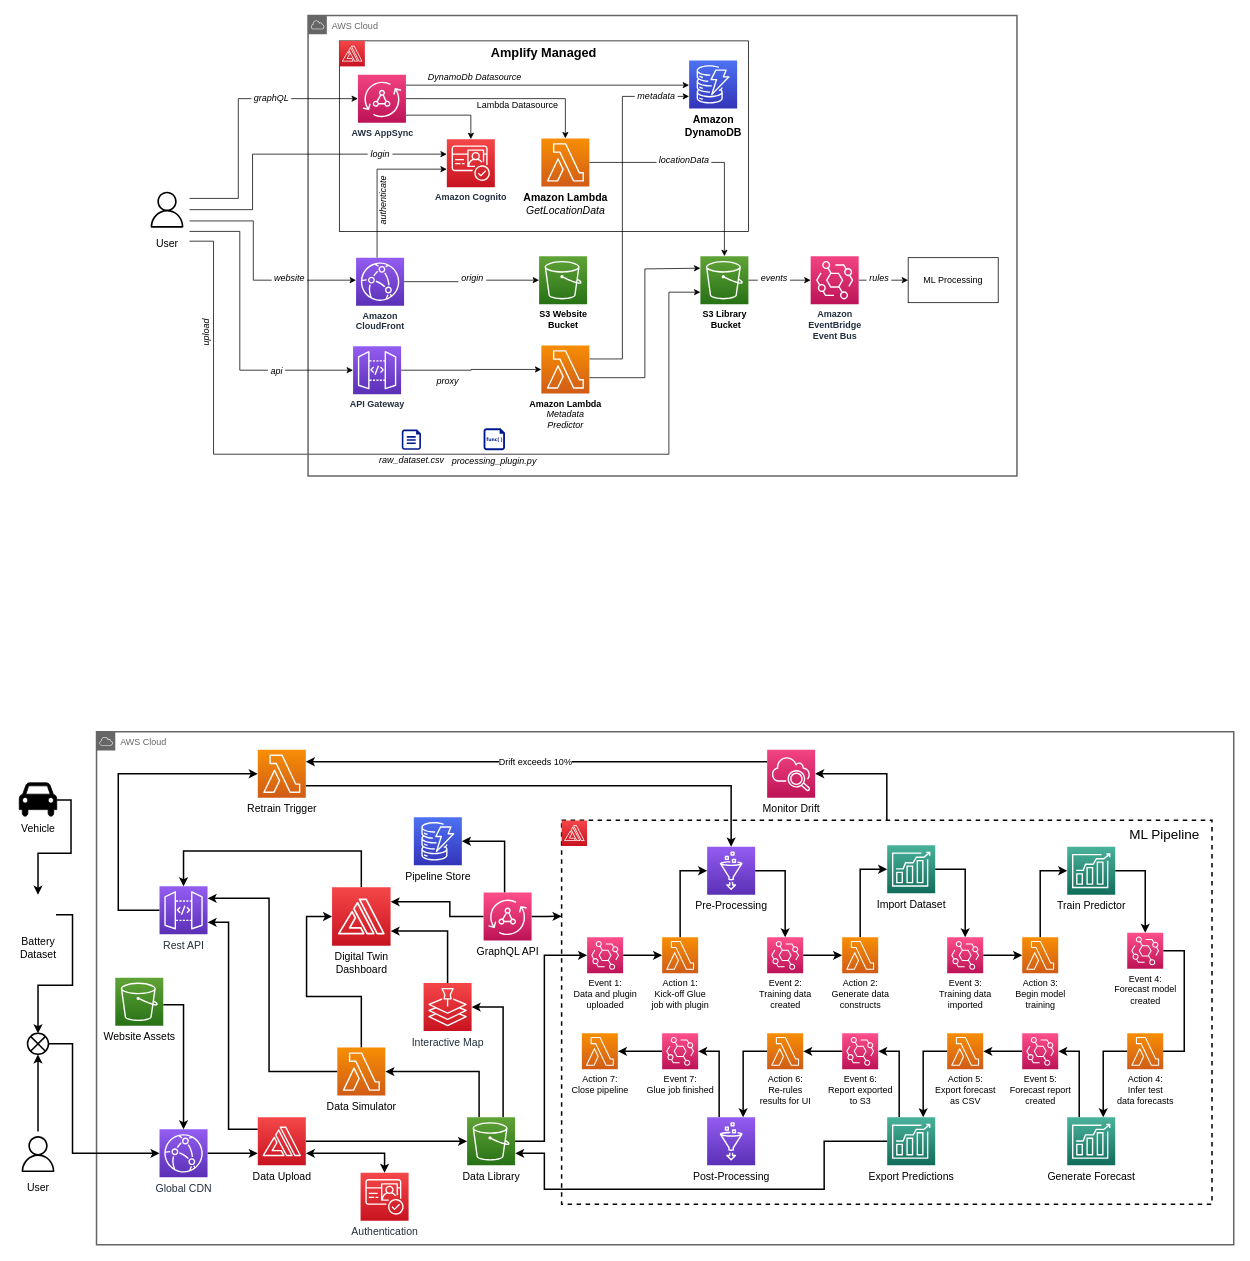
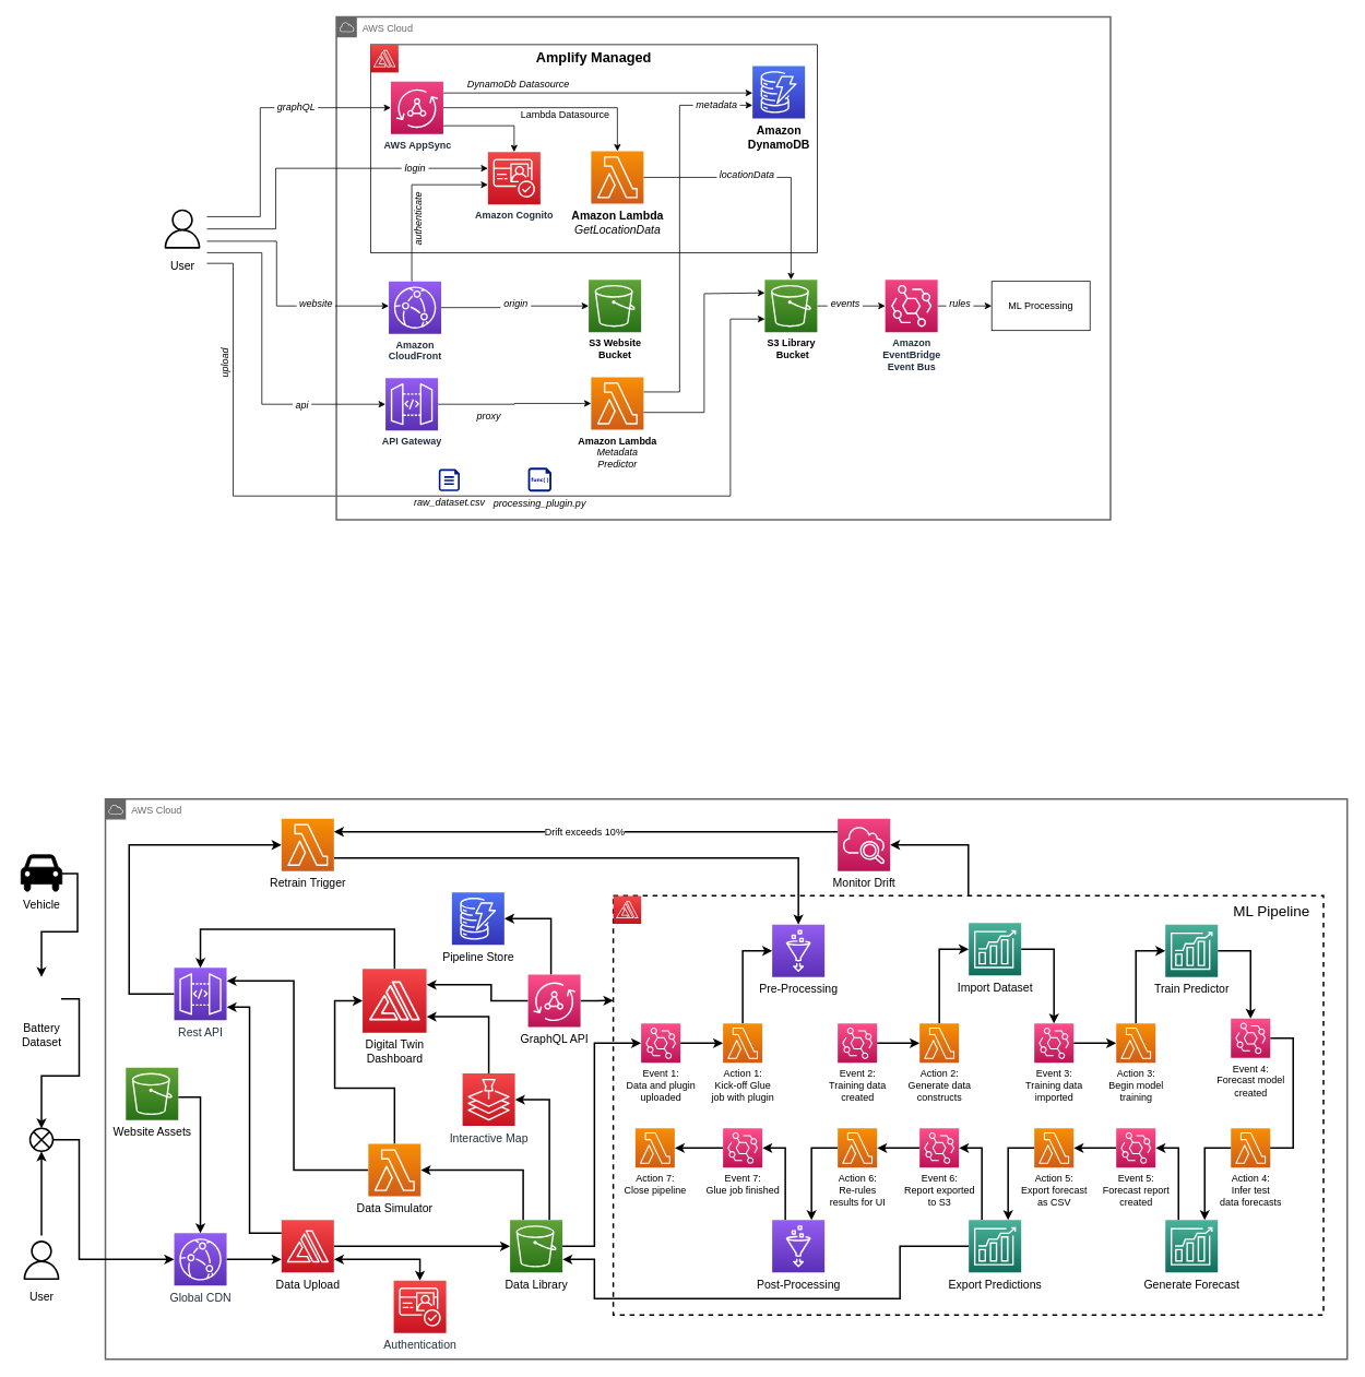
- <mxCell id="15" style="edgeStyle=orthogonalEdgeStyle;rounded=0;orthogonalLoop=1;jettySize=auto;html=1;entryX=0.5;entryY=0;entryDx=0;entryDy=0;entryPerimeter=0;strokeColor=#000000;strokeWidth=2;fontSize=14;fontColor=#000000;" parent="1" source="16" target="30" edge="1"><mxGeometry relative="1" as="geometry" /></mxCell>
